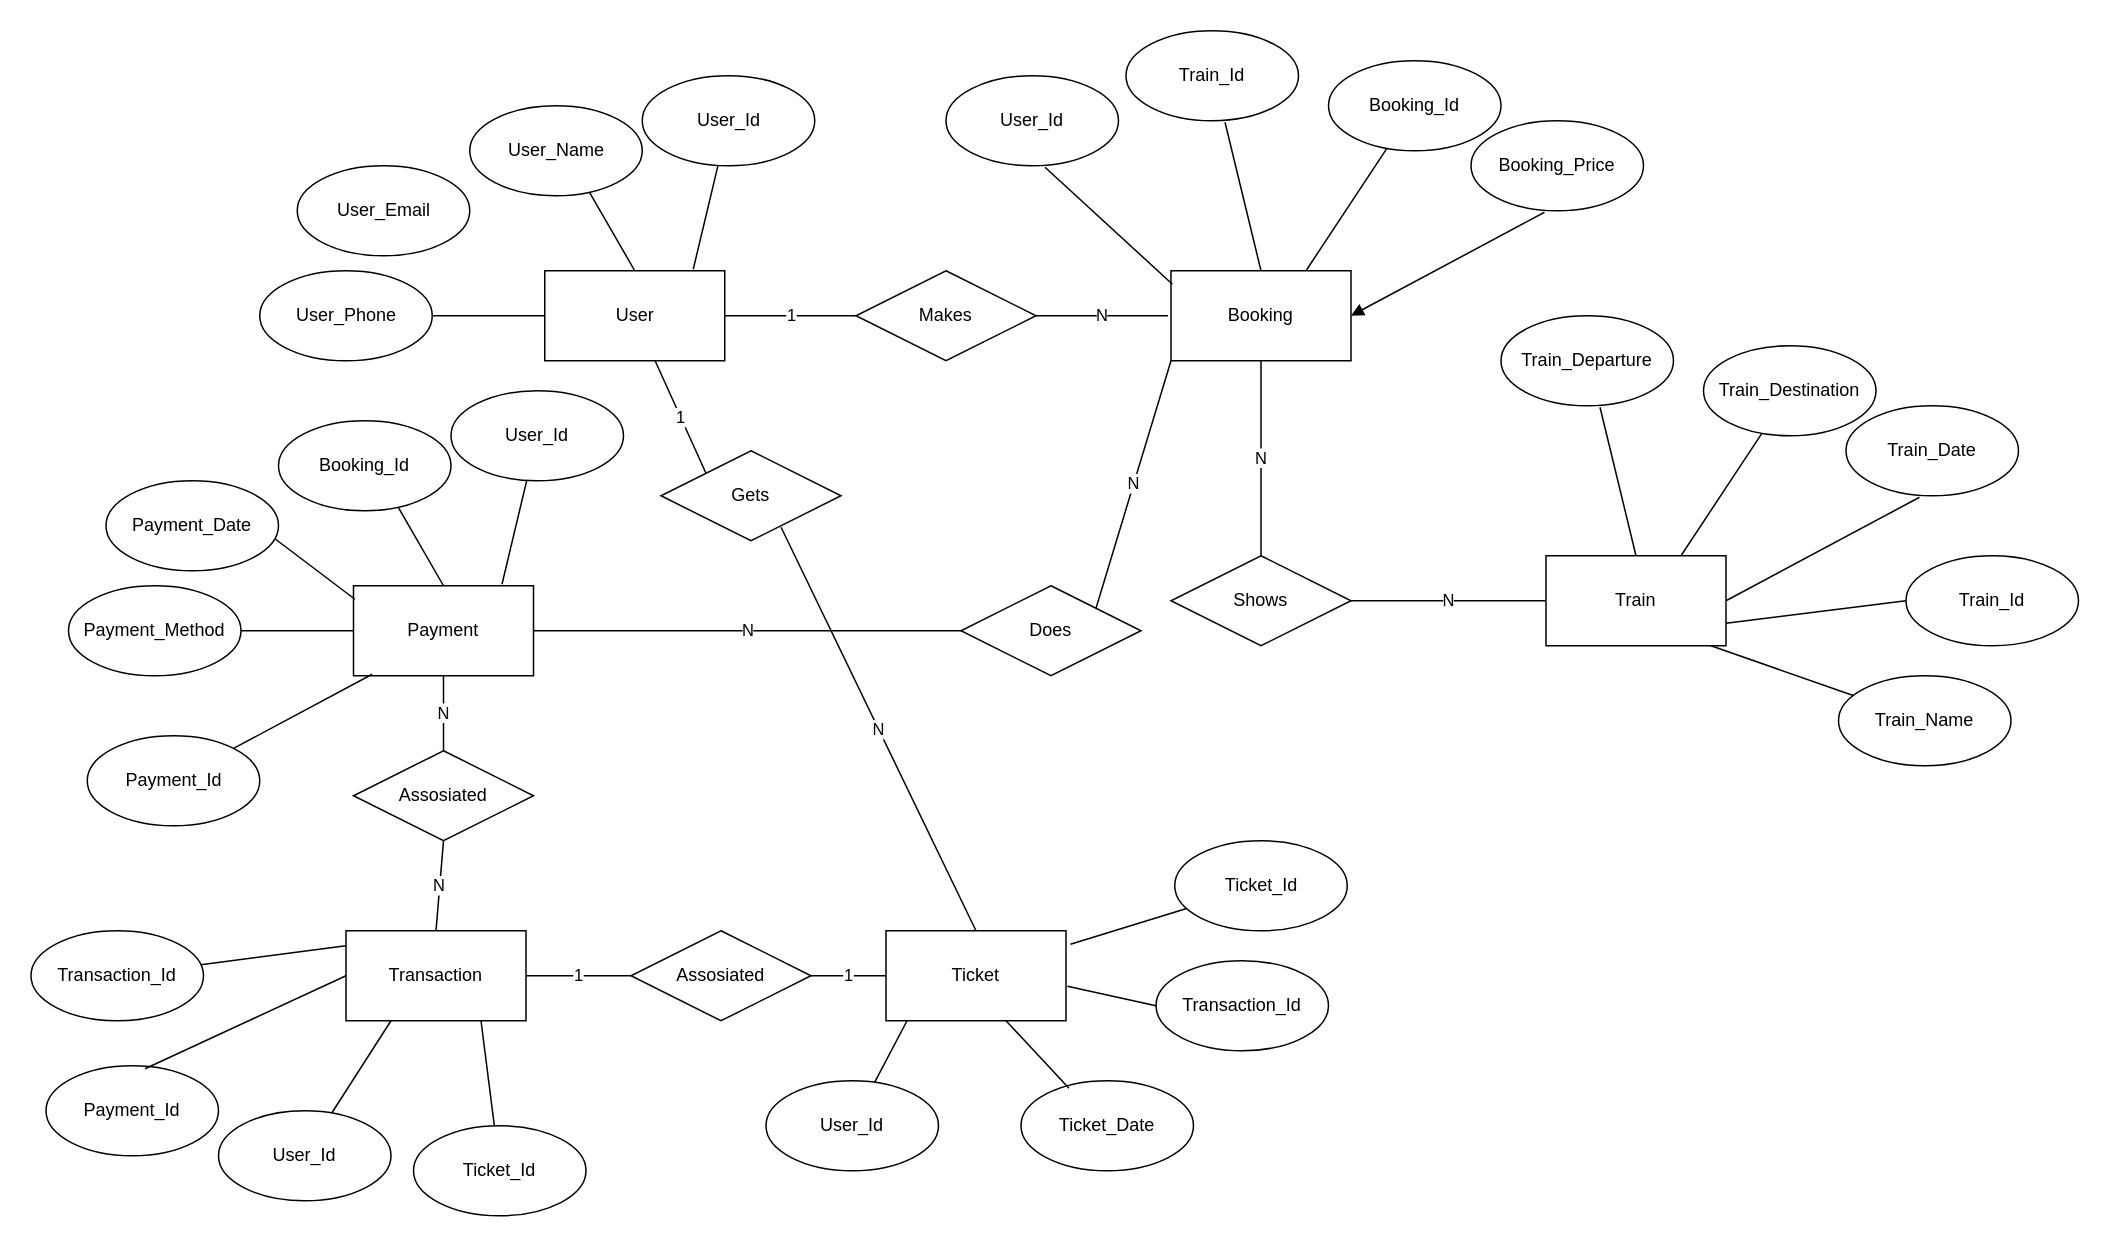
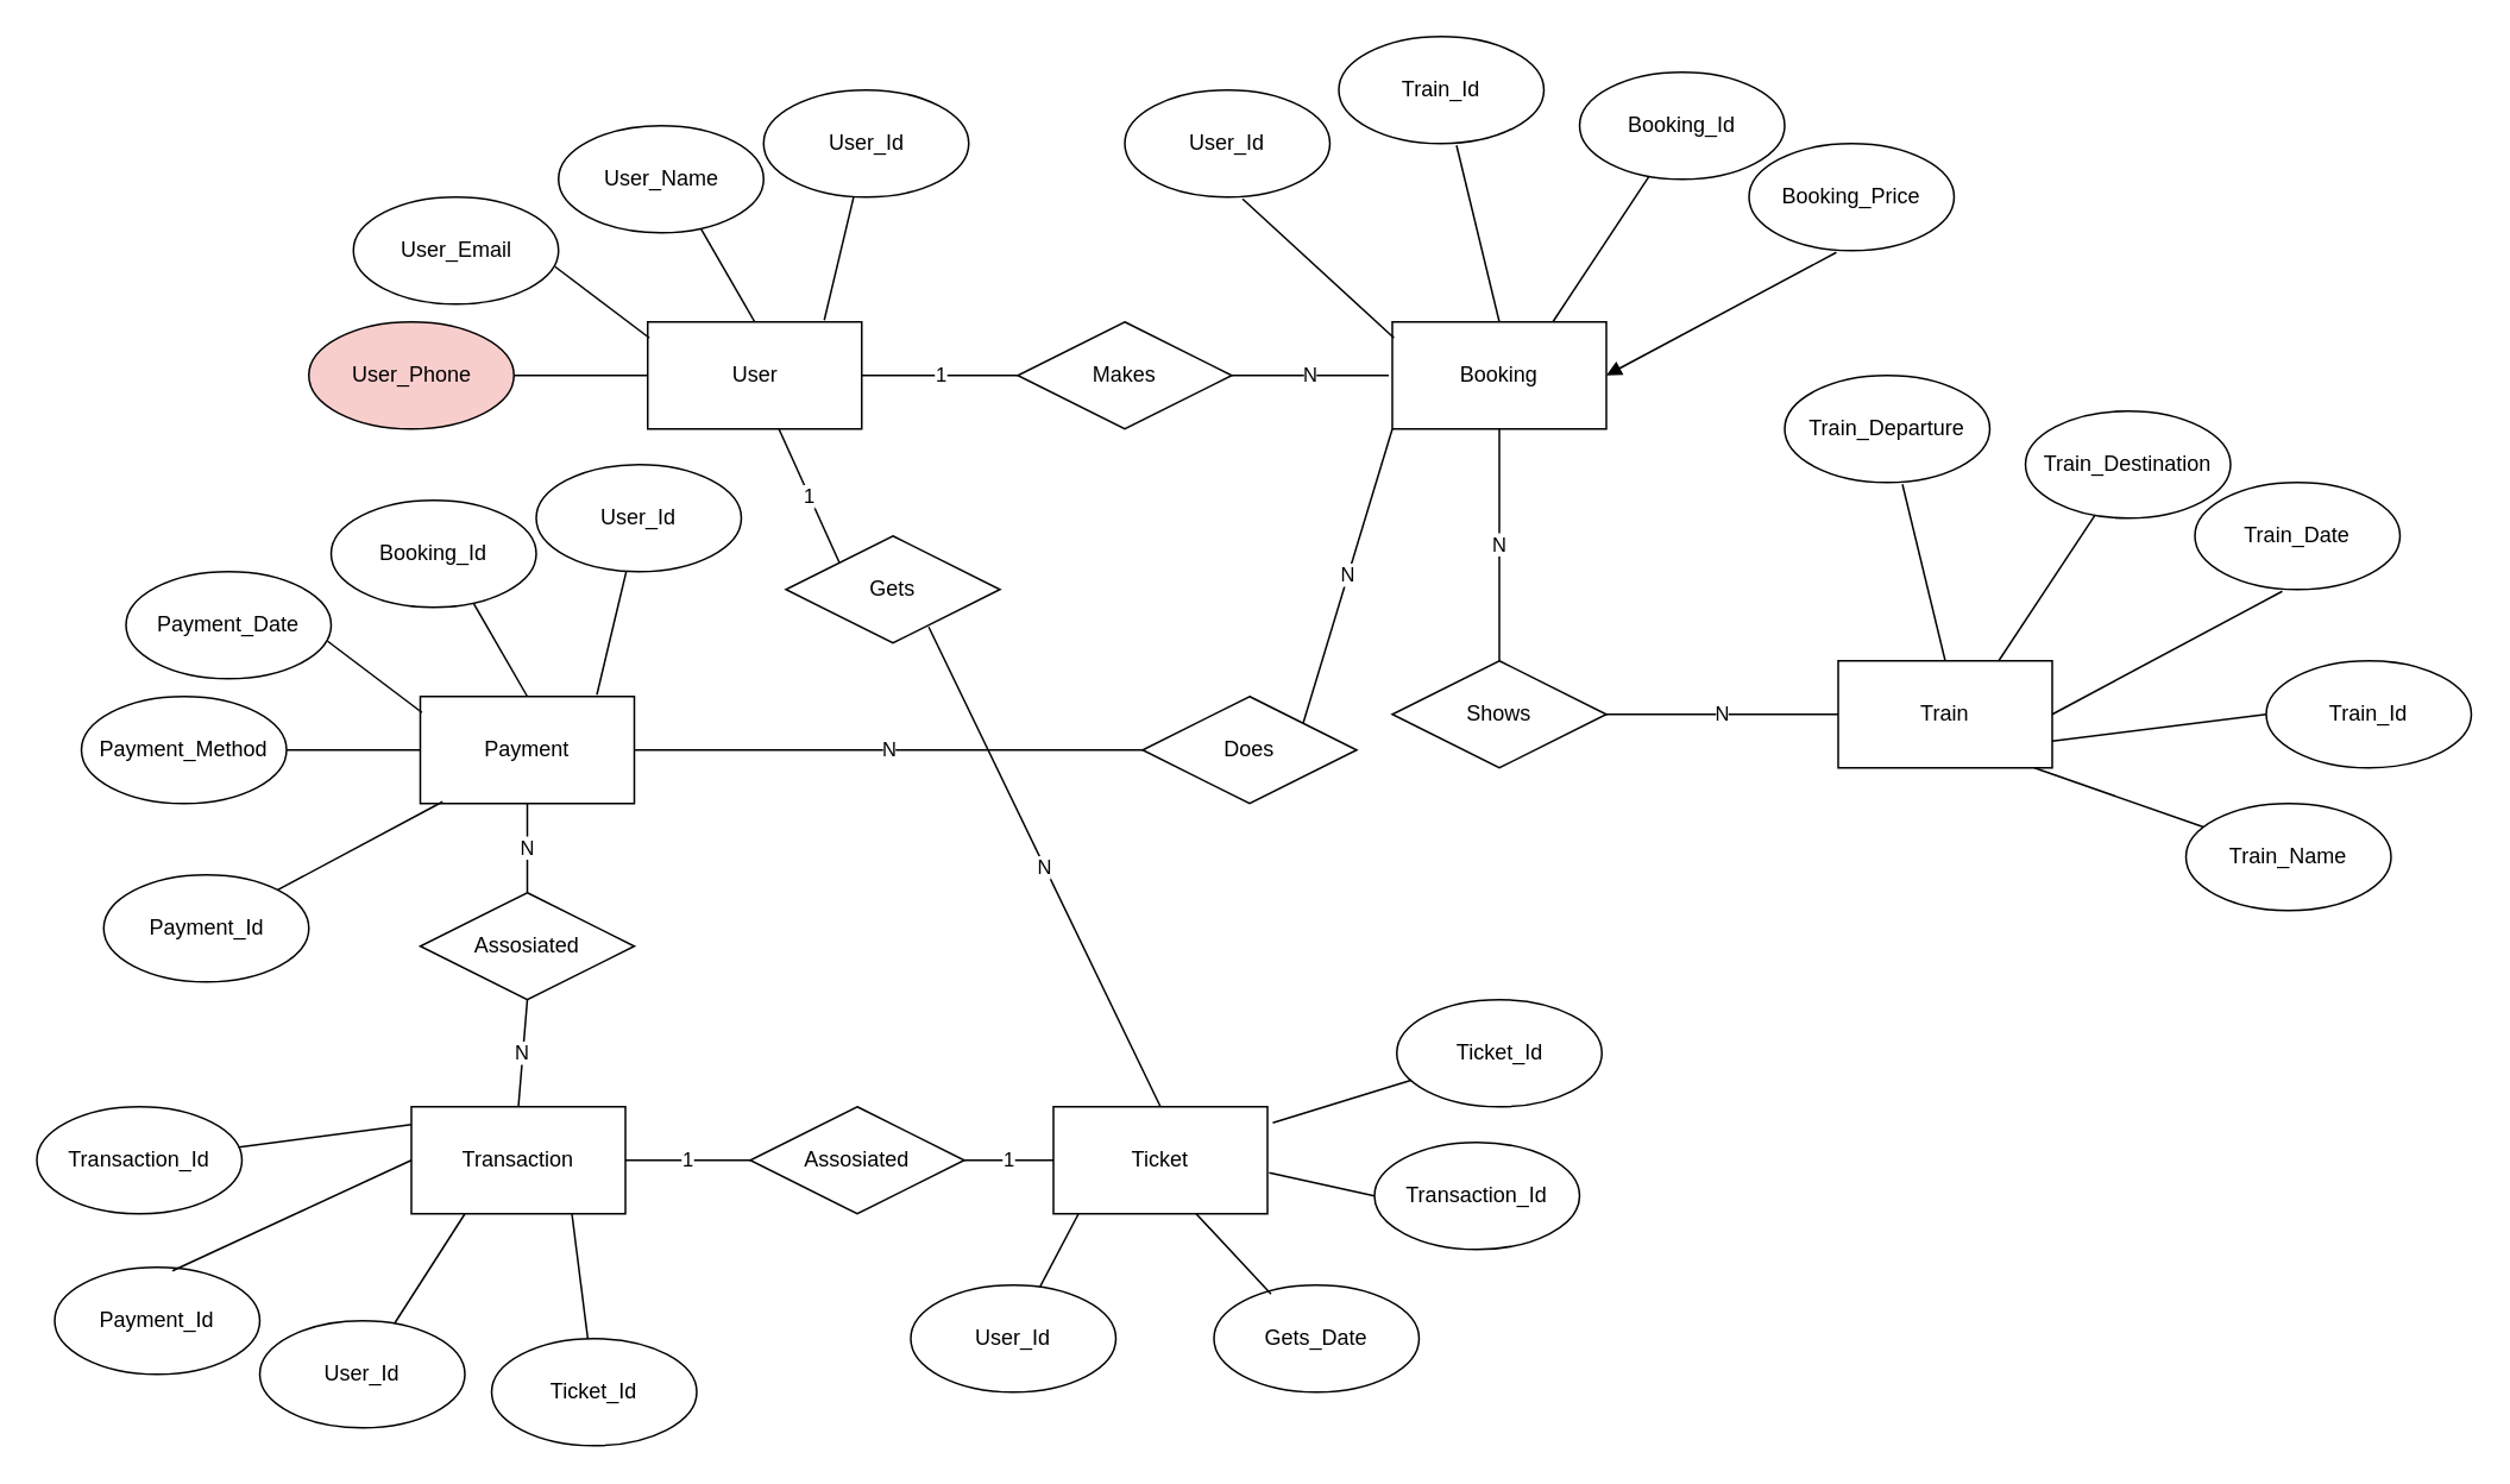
+ <mxCell id="15" value="" style="endArrow=none;html=1;entryX=0.008;entryY=0.15;entryDx=0;entryDy=0;entryPerimeter=0;exitX=0.983;exitY=0.65;exitDx=0;exitDy=0;exitPerimeter=0;" edge="1" parent="1" source="5" target="2"><mxGeometry width="50" height="50" relative="1" as="geometry"><mxPoint x="232.5" y="180" as="sourcePoint" /><mxPoint x="282.5" y="130" as="targetPoint" /></mxGeometry></mxCell>
- <mxCell id="13" value="User_Phone" style="ellipse;whiteSpace=wrap;html=1;" vertex="1" parent="1"><mxGeometry x="172.5" y="180" width="115" height="60" as="geometry" /></mxCell>
+ <mxCell id="13" value="User_Phone" style="ellipse;whiteSpace=wrap;html=1;fillColor=#f8cecc;" vertex="1" parent="1"><mxGeometry x="172.5" y="180" width="115" height="60" as="geometry" /></mxCell>
- <mxCell id="66" value="Ticket_Date" style="ellipse;whiteSpace=wrap;html=1;" vertex="1" parent="1"><mxGeometry x="680" y="720" width="115" height="60" as="geometry" /></mxCell>
+ <mxCell id="66" value="Gets_Date" style="ellipse;whiteSpace=wrap;html=1;" vertex="1" parent="1"><mxGeometry x="680" y="720" width="115" height="60" as="geometry" /></mxCell>
